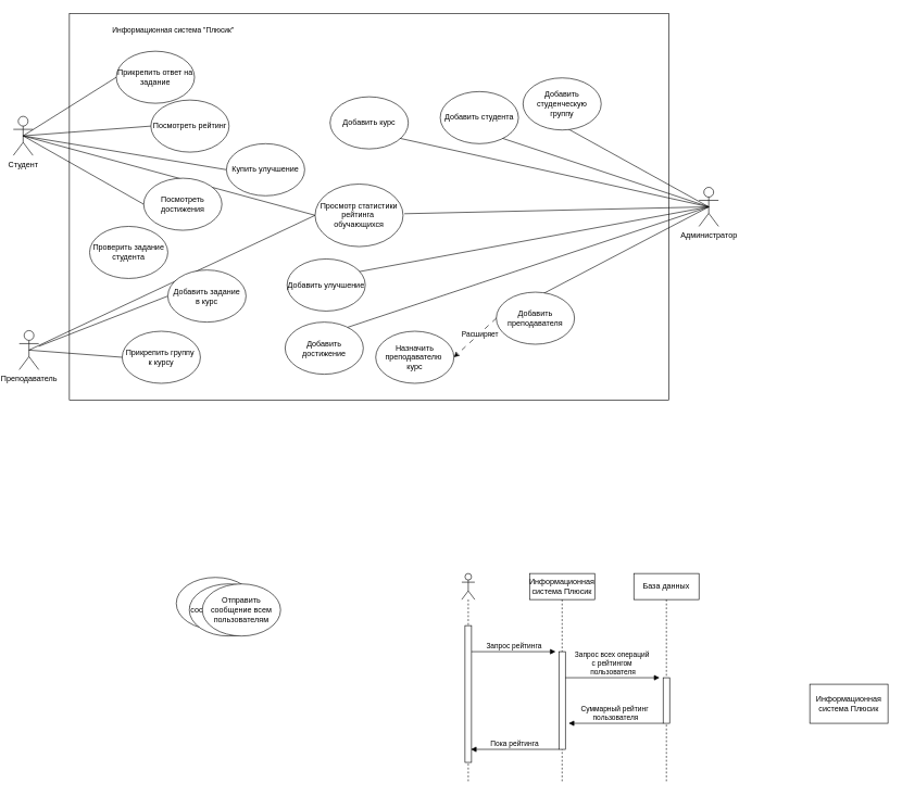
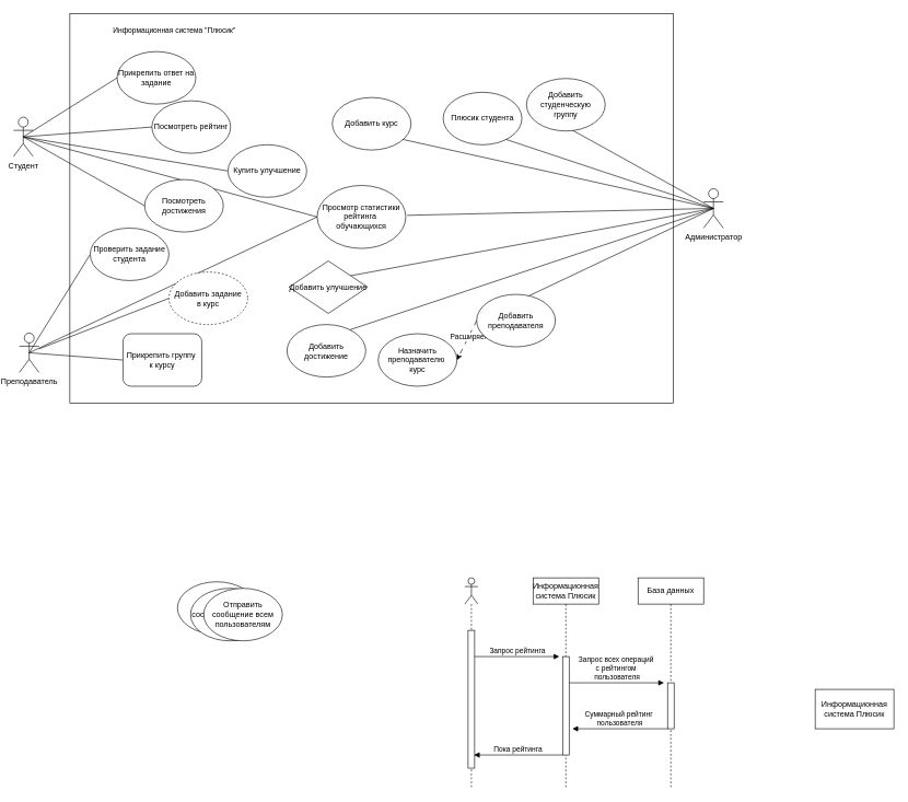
- <mxCell id="48" value="Добавить студента" style="ellipse;whiteSpace=wrap;html=1;" vertex="1" parent="1"><mxGeometry x="675" y="140" width="120" height="80" as="geometry" /></mxCell>
+ <mxCell id="48" value="Плюсик студента" style="ellipse;whiteSpace=wrap;html=1;" vertex="1" parent="1"><mxGeometry x="675" y="140" width="120" height="80" as="geometry" /></mxCell>
- <mxCell id="49" value="Добавить улучшение" style="ellipse;whiteSpace=wrap;html=1;" vertex="1" parent="1"><mxGeometry x="440" y="397" width="120" height="80" as="geometry" /></mxCell>
+ <mxCell id="49" value="Добавить улучшение" style="rhombus;whiteSpace=wrap;html=1;" vertex="1" parent="1"><mxGeometry x="440" y="397" width="120" height="80" as="geometry" /></mxCell>
- <mxCell id="51" value="Добавить задание&lt;div&gt;в курс&lt;/div&gt;" style="ellipse;whiteSpace=wrap;html=1;" vertex="1" parent="1"><mxGeometry x="257" y="414" width="120" height="80" as="geometry" /></mxCell>
+ <mxCell id="51" value="Добавить задание&lt;div&gt;в курс&lt;/div&gt;" style="ellipse;whiteSpace=wrap;html=1;dashed=1;" vertex="1" parent="1"><mxGeometry x="257" y="414" width="120" height="80" as="geometry" /></mxCell>
+ <mxCell id="28" style="rounded=0;orthogonalLoop=1;jettySize=auto;html=1;exitX=0.5;exitY=0.5;exitDx=0;exitDy=0;exitPerimeter=0;entryX=0;entryY=0.5;entryDx=0;entryDy=0;endArrow=none;startFill=0;" edge="1" parent="1" source="31" target="33"><mxGeometry relative="1" as="geometry"><mxPoint x="300" y="503" as="targetPoint" /></mxGeometry></mxCell>
- <mxCell id="25" value="Добавить преподавателя" style="ellipse;whiteSpace=wrap;html=1;" vertex="1" parent="1"><mxGeometry x="761" y="448" width="120" height="80" as="geometry" /></mxCell>
+ <mxCell id="25" value="Добавить преподавателя" style="ellipse;whiteSpace=wrap;html=1;" vertex="1" parent="1"><mxGeometry x="726" y="448" width="120" height="80" as="geometry" /></mxCell>
- <mxCell id="32" value="Прикрепить группу&amp;nbsp;&lt;div&gt;к курсу&lt;/div&gt;" style="ellipse;whiteSpace=wrap;html=1;" vertex="1" parent="1"><mxGeometry x="187" y="508" width="120" height="80" as="geometry" /></mxCell>
+ <mxCell id="32" value="Прикрепить группу&amp;nbsp;&lt;div&gt;к курсу&lt;/div&gt;" style="whiteSpace=wrap;html=1;rounded=1;" vertex="1" parent="1"><mxGeometry x="187" y="508" width="120" height="80" as="geometry" /></mxCell>
